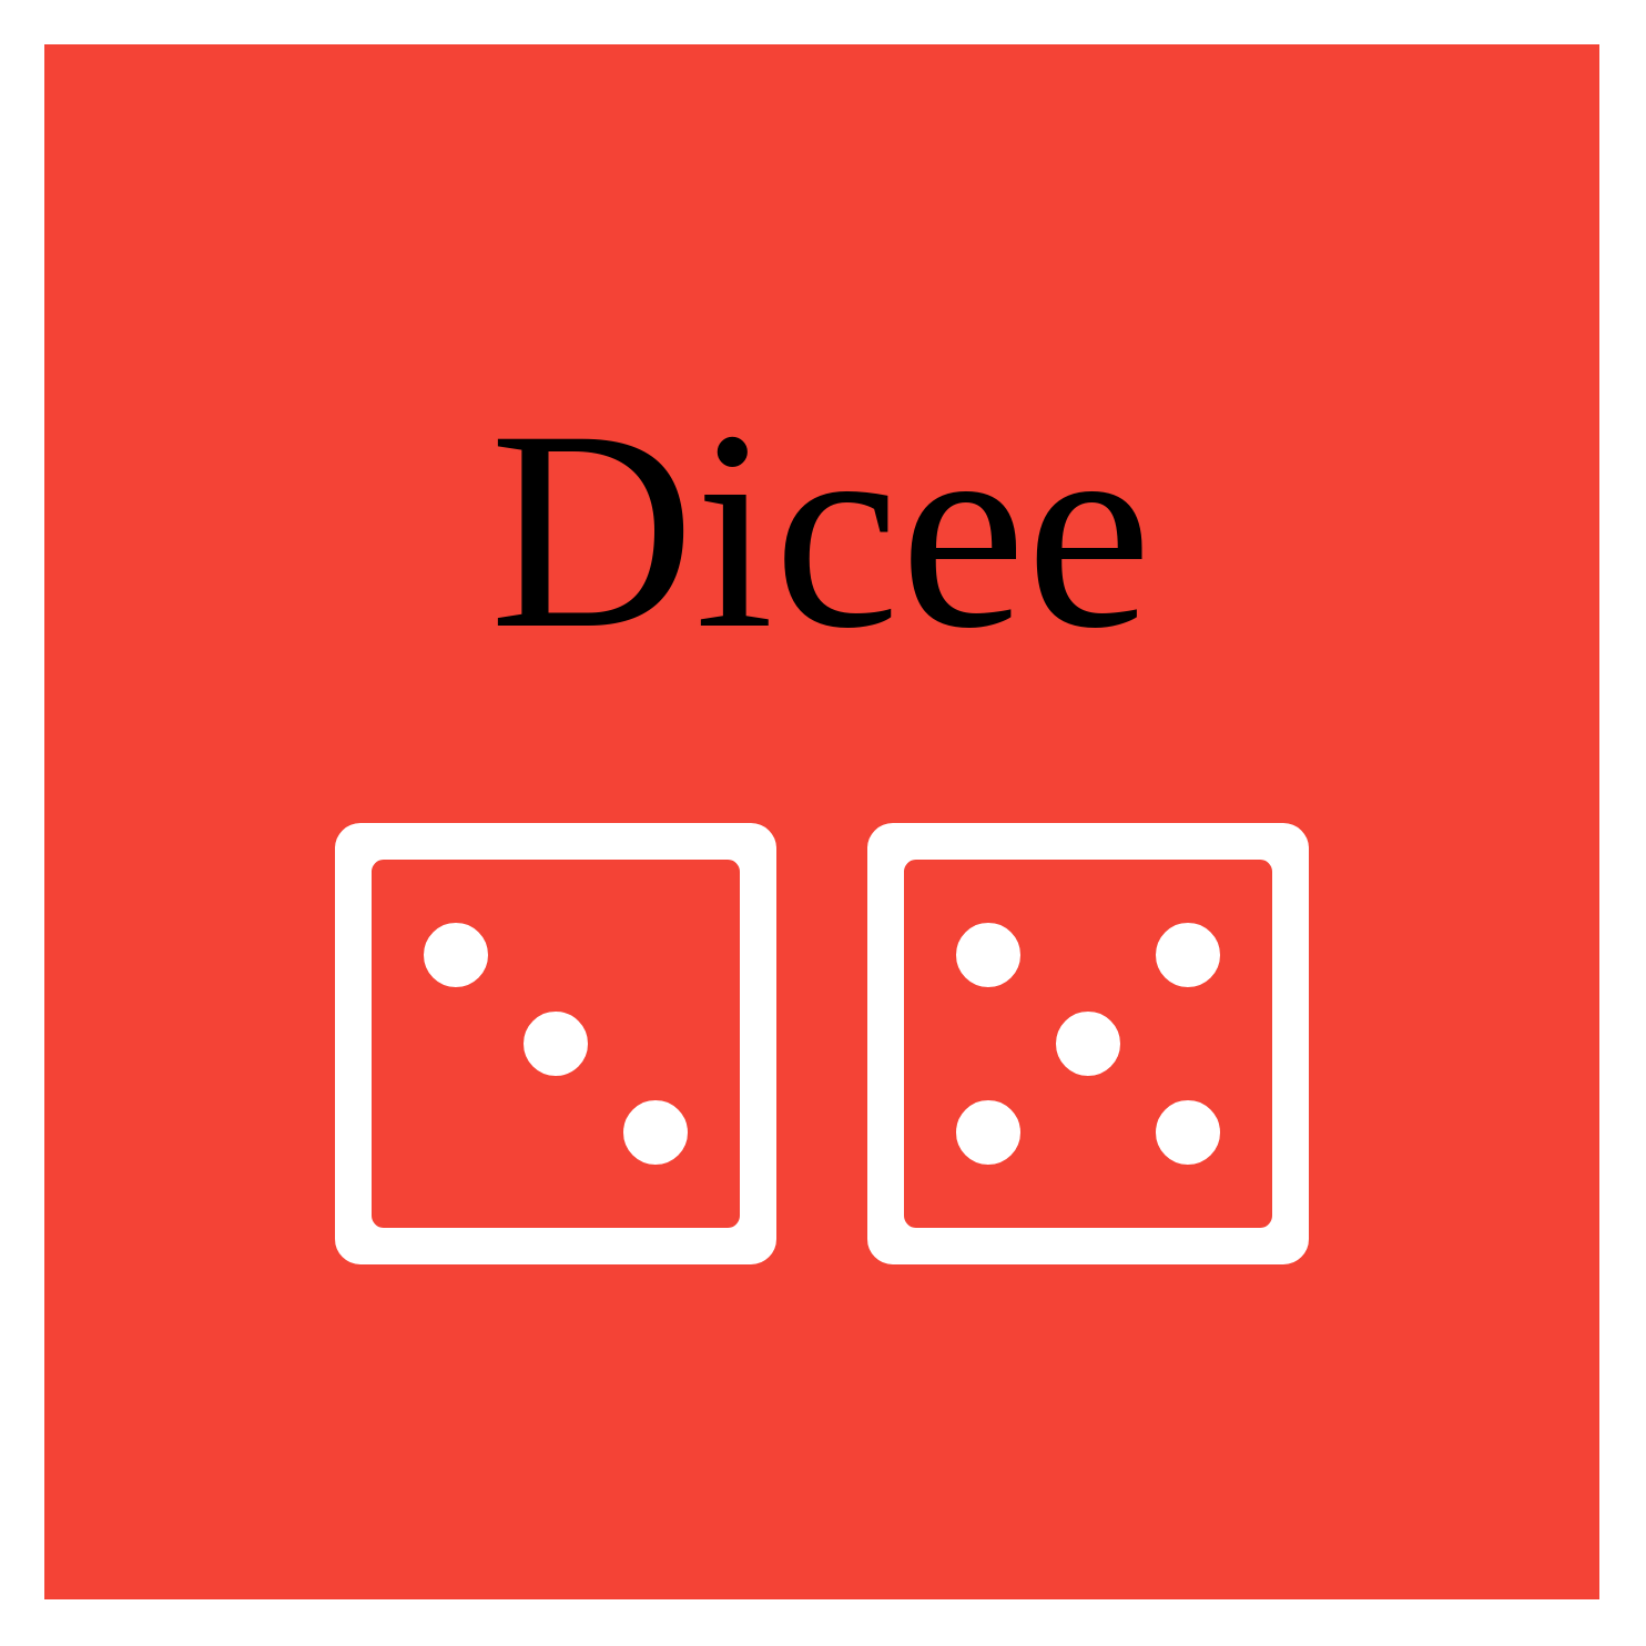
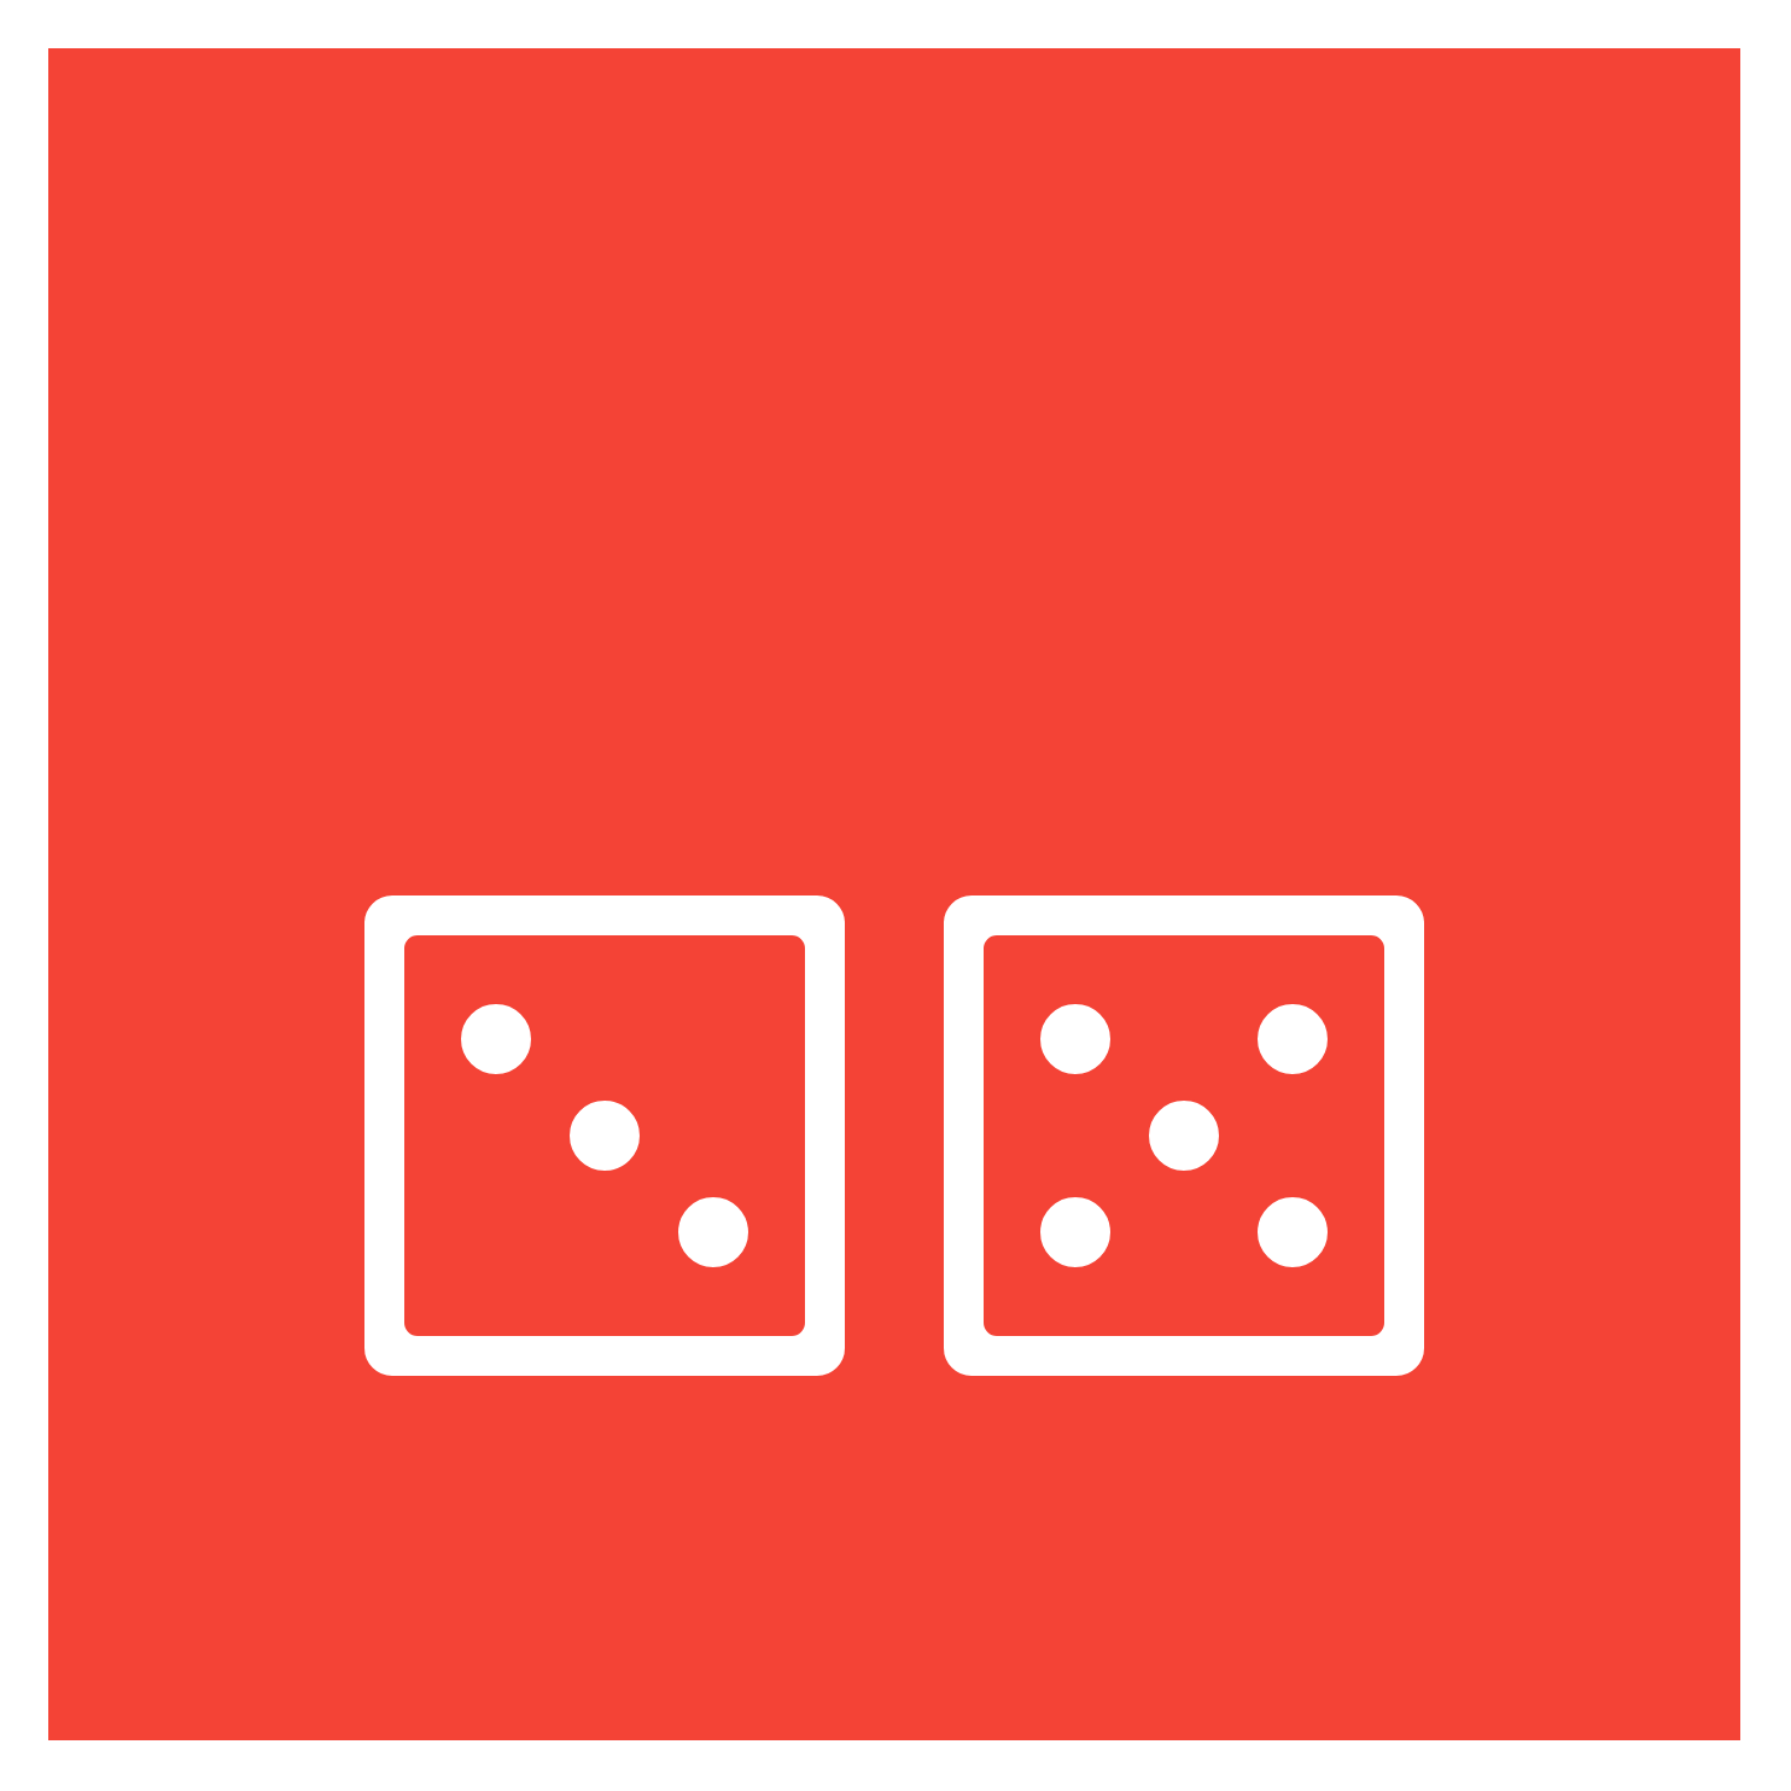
- <mxCell id="6" value="&lt;div&gt;&lt;span style=&quot;font-size: 128px&quot;&gt;Dicee&lt;/span&gt;&lt;/div&gt;" style="text;html=1;strokeColor=none;fillColor=none;align=center;verticalAlign=middle;whiteSpace=wrap;rounded=0;fontFamily=Love Ya Like A Sister;fontSize=256;" vertex="1" parent="1"><mxGeometry width="700" height="350" as="geometry" x="20" y="20" /></mxCell>
